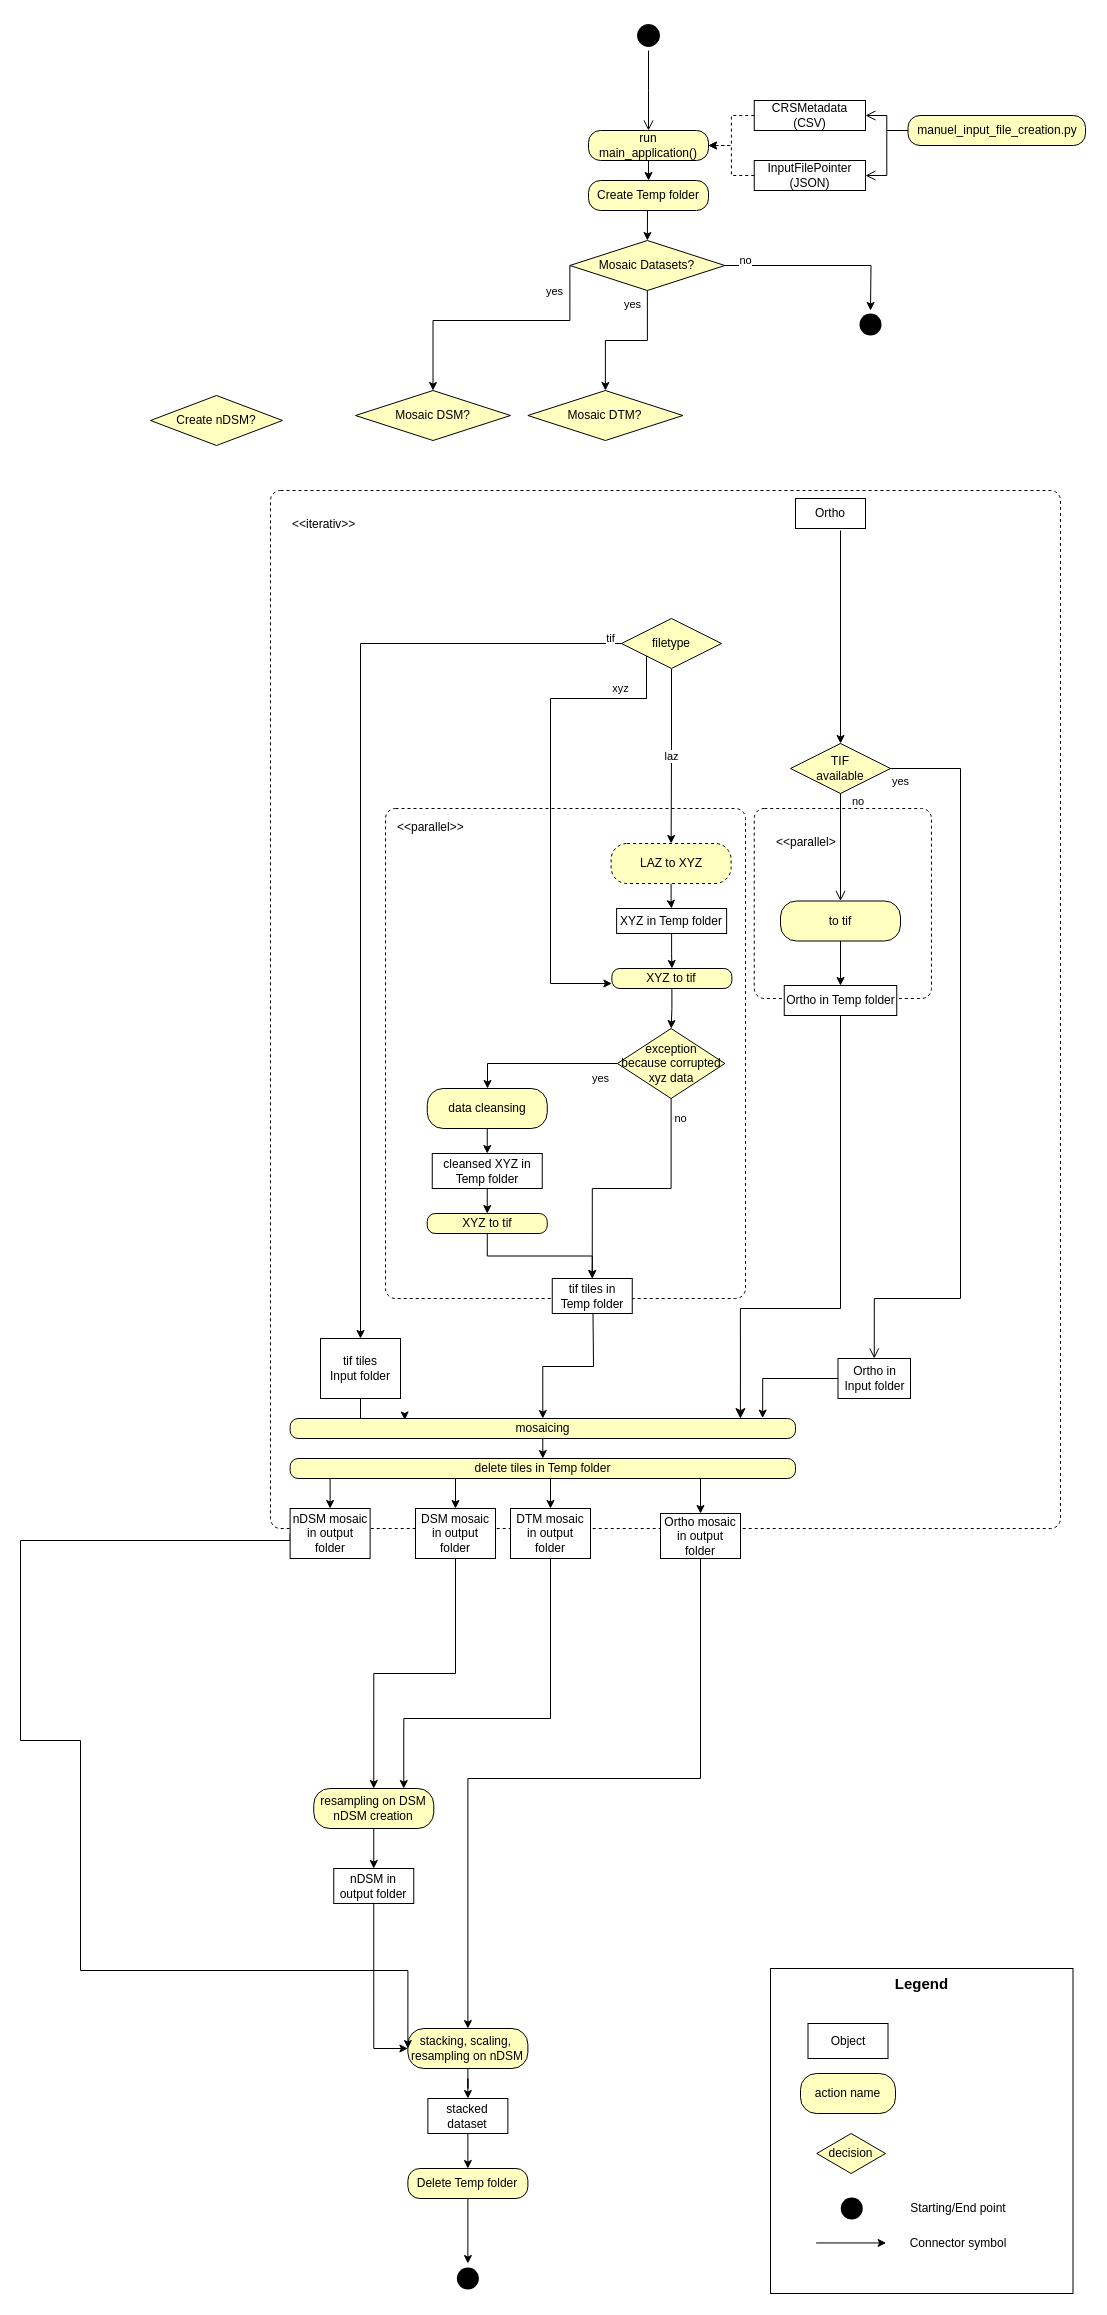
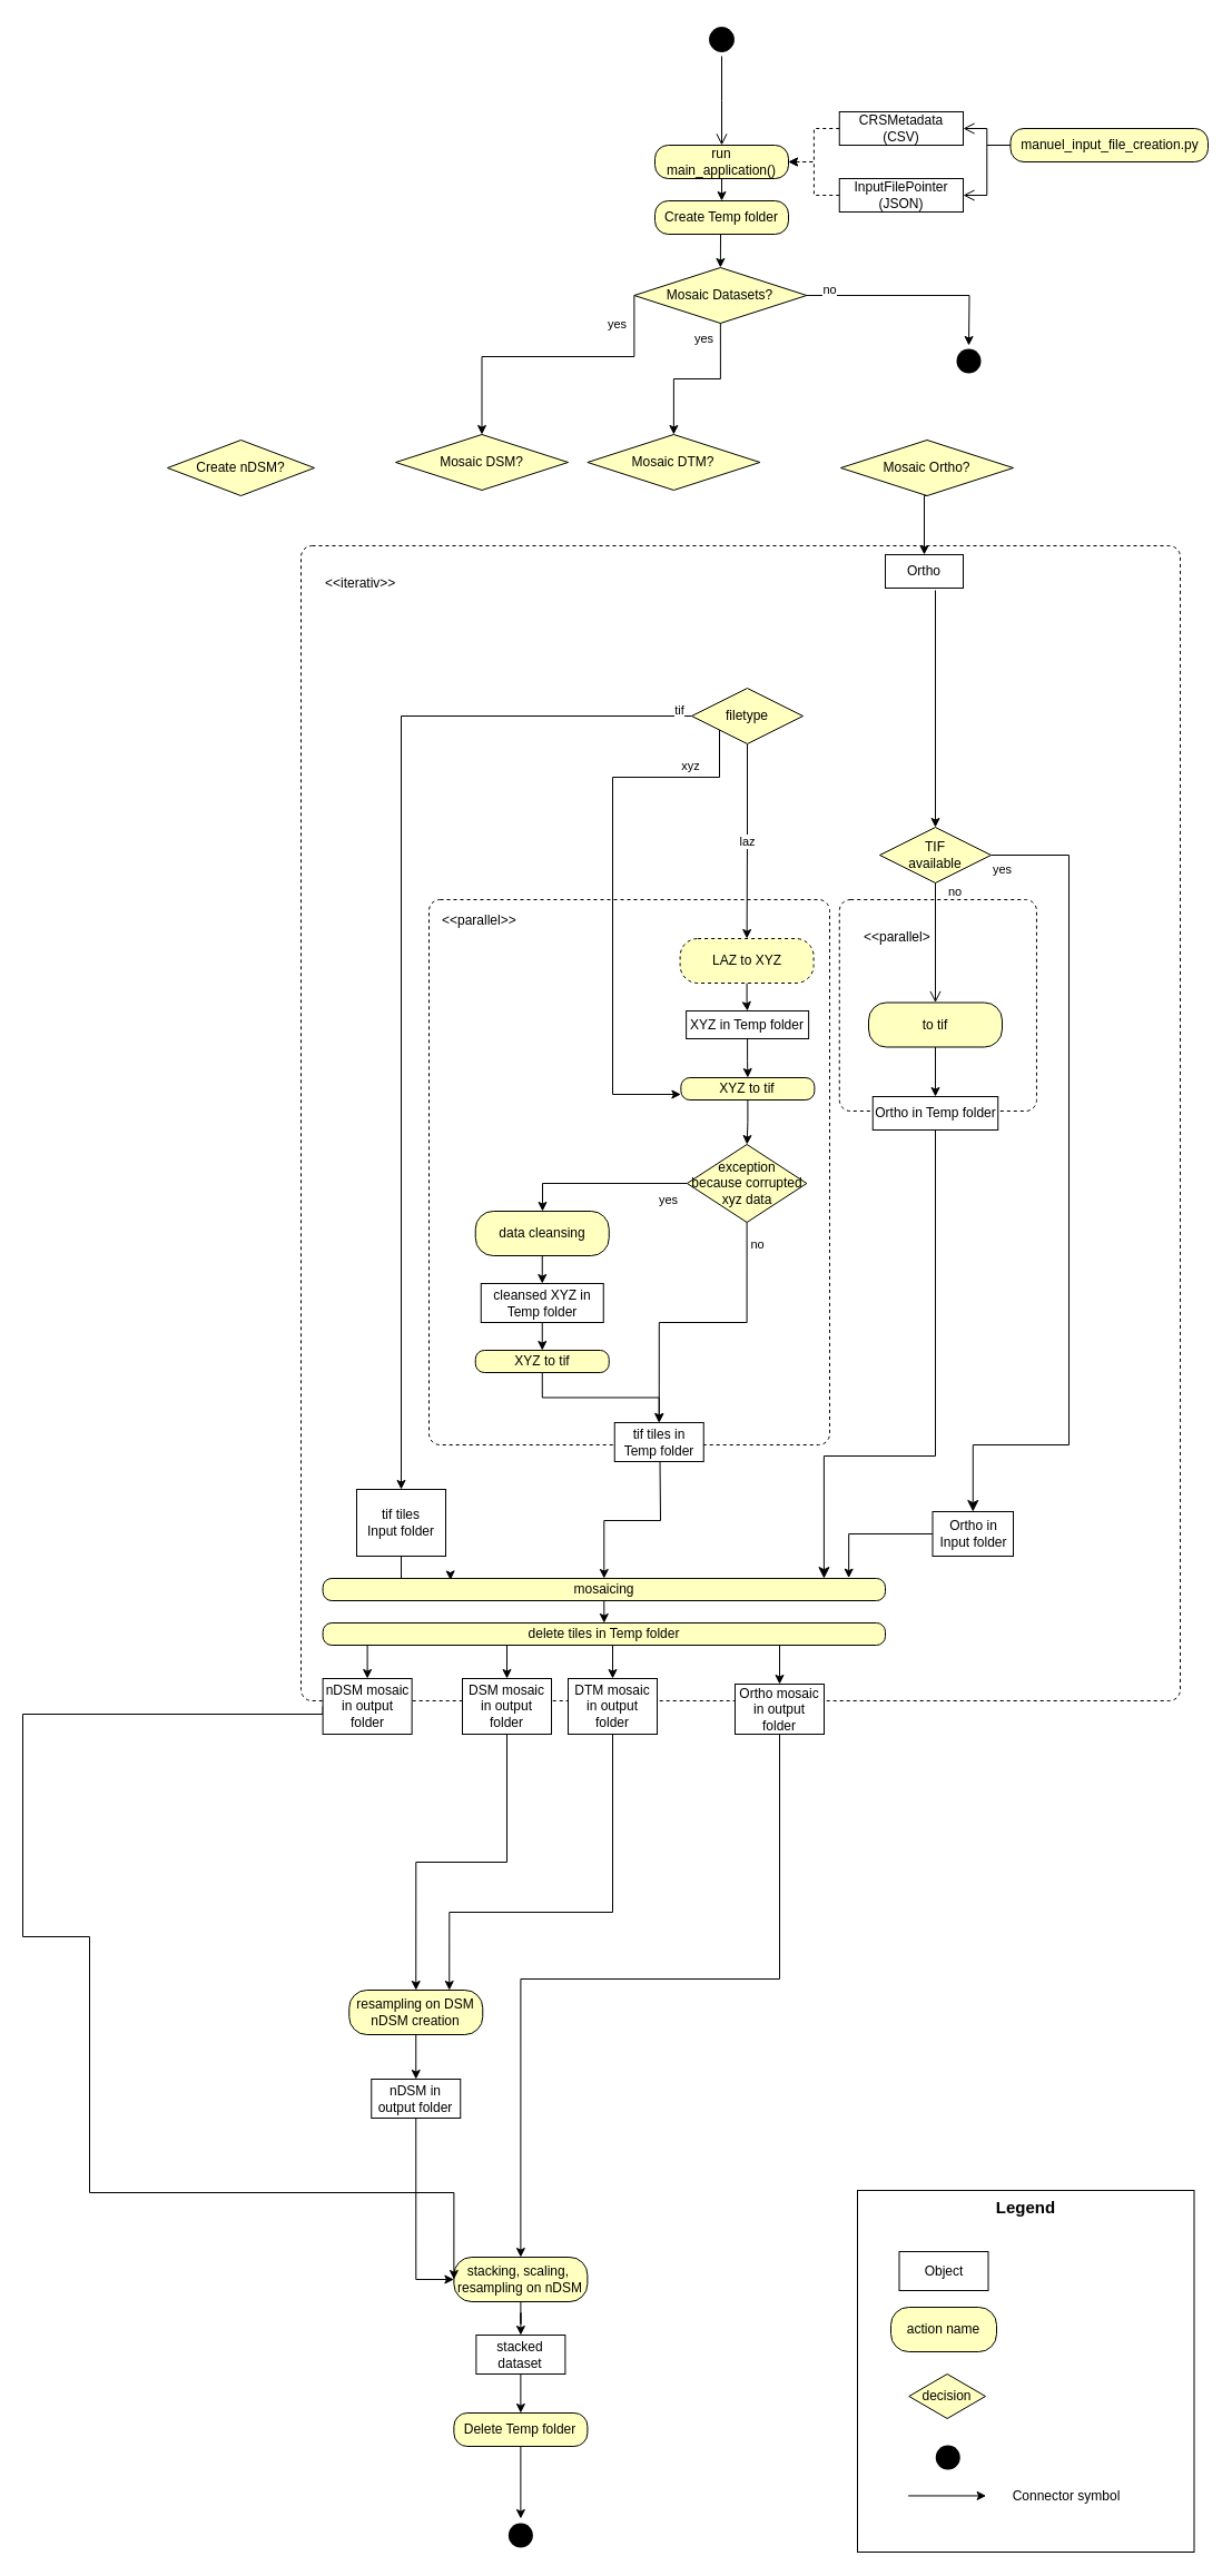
+ <mxCell id="90" value="Mosaic Ortho?" style="rhombus;whiteSpace=wrap;html=1;fontColor=#000000;fillColor=#ffffc0;strokeColor=#000000;perimeterSpacing=0;" vertex="1" parent="1"><mxGeometry x="755" y="395" width="155" height="50" as="geometry" /></mxCell>
+ <mxCell id="7" style="edgeStyle=orthogonalEdgeStyle;rounded=0;orthogonalLoop=1;jettySize=auto;html=1;entryX=0.5;entryY=0;entryDx=0;entryDy=0;strokeColor=#000000;exitX=0.5;exitY=1;exitDx=0;exitDy=0;" parent="1" source="90" target="8" edge="1"><mxGeometry relative="1" as="geometry"><Array as="points"><mxPoint x="830" y="445" /></Array><mxPoint x="380" y="470" as="sourcePoint" /></mxGeometry></mxCell>
- <mxCell id="27" value="yes" style="edgeStyle=orthogonalEdgeStyle;html=1;align=left;verticalAlign=top;endArrow=open;endSize=8;strokeColor=#000000;rounded=0;entryX=0.5;entryY=0;entryDx=0;entryDy=0;exitX=1;exitY=0.5;exitDx=0;exitDy=0;endFill=1;" parent="1" source="25" target="29" edge="1"><mxGeometry x="-1" relative="1" as="geometry"><mxPoint x="840" y="888" as="targetPoint" /><Array as="points"><mxPoint x="960" y="768" /><mxPoint x="960" y="1298" /><mxPoint x="874" y="1298" /></Array><mxPoint x="996" y="824.75" as="sourcePoint" /></mxGeometry></mxCell>
+ <mxCell id="27" value="yes" style="edgeStyle=orthogonalEdgeStyle;html=1;align=left;verticalAlign=top;endArrow=classic;endSize=8;strokeColor=#000000;rounded=0;entryX=0.5;entryY=0;entryDx=0;entryDy=0;exitX=1;exitY=0.5;exitDx=0;exitDy=0;endFill=1;" parent="1" source="25" target="29" edge="1"><mxGeometry x="-1" relative="1" as="geometry"><mxPoint x="840" y="888" as="targetPoint" /><Array as="points"><mxPoint x="960" y="768" /><mxPoint x="960" y="1298" /><mxPoint x="874" y="1298" /></Array><mxPoint x="996" y="824.75" as="sourcePoint" /></mxGeometry></mxCell>
- <mxCell id="81" value="Starting/End point" style="text;html=1;strokeColor=none;fillColor=none;align=center;verticalAlign=middle;whiteSpace=wrap;rounded=0;" parent="1" vertex="1"><mxGeometry x="902.5" y="2193" width="110" height="30" as="geometry" /></mxCell>
